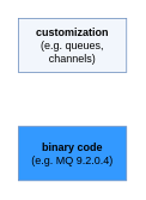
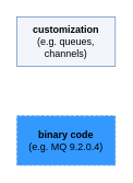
- <mxCell id="2" value="&lt;b&gt;binary code&lt;/b&gt;&lt;br&gt;(e.g. MQ 9.2.0.4)" style="rounded=0;whiteSpace=wrap;html=1;fillColor=#3399FF;strokeColor=#6c8ebf;" vertex="1" parent="1"><mxGeometry x="20" y="140" width="120" height="60" as="geometry" /></mxCell>
+ <mxCell id="2" value="&lt;b&gt;binary code&lt;/b&gt;&lt;br&gt;(e.g. MQ 9.2.0.4)" style="rounded=0;whiteSpace=wrap;html=1;fillColor=#3399FF;strokeColor=#6c8ebf;dashed=1;" vertex="1" parent="1"><mxGeometry x="20" y="140" width="120" height="60" as="geometry" /></mxCell>
